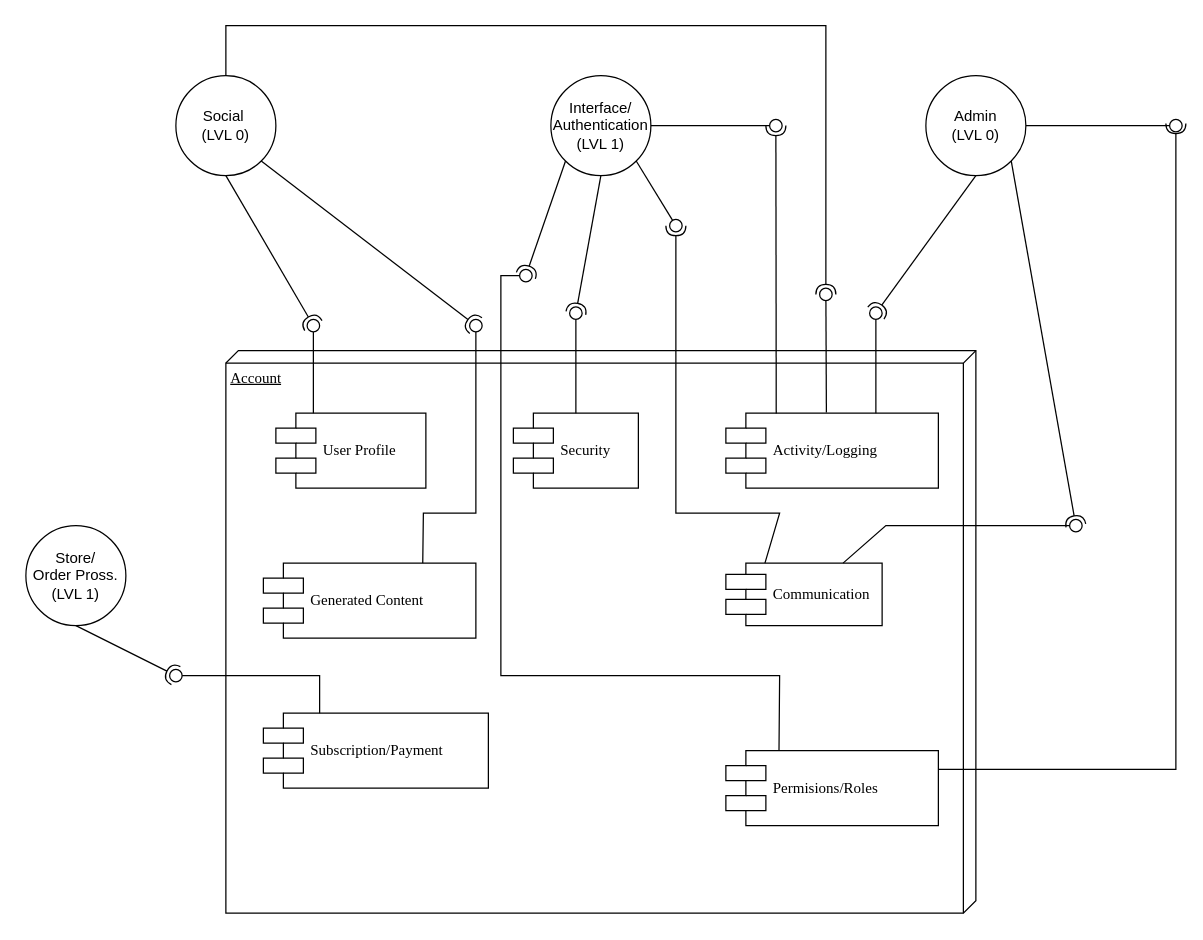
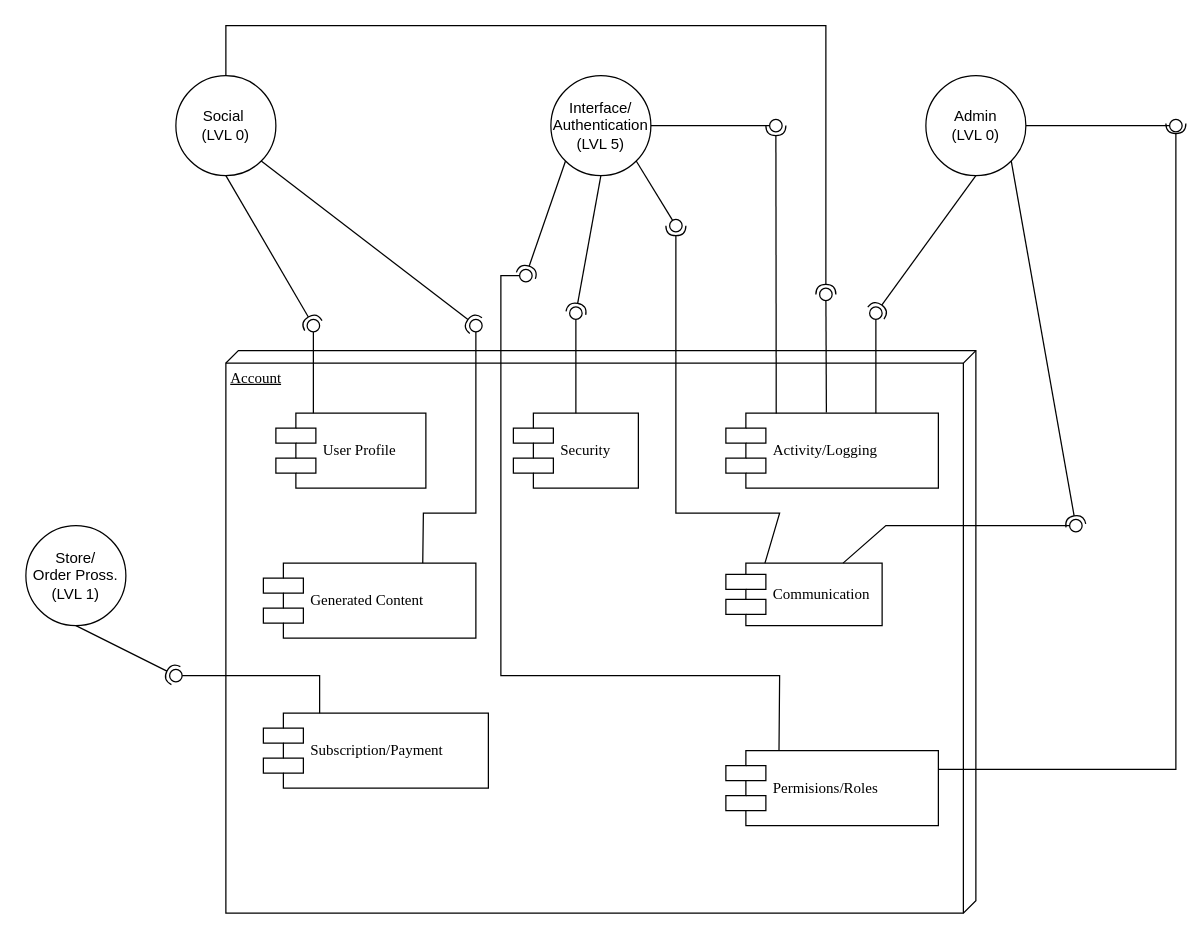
- <mxCell id="13" value="Interface/&lt;div&gt;Authentication&lt;div&gt;(LVL 1)&lt;/div&gt;&lt;/div&gt;" style="ellipse;whiteSpace=wrap;html=1;aspect=fixed;" parent="1" vertex="1"><mxGeometry x="440" y="60" width="80" height="80" as="geometry" /></mxCell>
+ <mxCell id="13" value="Interface/&lt;div&gt;Authentication&lt;div&gt;(LVL 5)&lt;/div&gt;&lt;/div&gt;" style="ellipse;whiteSpace=wrap;html=1;aspect=fixed;" parent="1" vertex="1"><mxGeometry x="440" y="60" width="80" height="80" as="geometry" /></mxCell>
